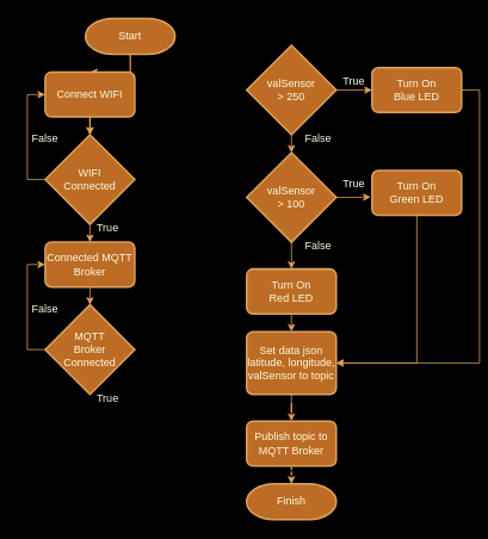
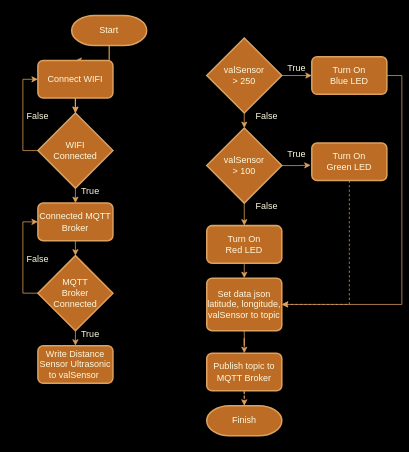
- <mxCell id="24" style="edgeStyle=orthogonalEdgeStyle;rounded=0;orthogonalLoop=1;jettySize=auto;html=1;exitX=0.5;exitY=1;exitDx=0;exitDy=0;entryX=1;entryY=0.5;entryDx=0;entryDy=0;strokeColor=#DDA15E;labelBackgroundColor=none;fontColor=default;" edge="1" parent="1" source="25" target="29"><mxGeometry relative="1" as="geometry"><mxPoint x="465" y="390" as="targetPoint" /></mxGeometry></mxCell>
+ <mxCell id="24" style="edgeStyle=orthogonalEdgeStyle;rounded=0;orthogonalLoop=1;jettySize=auto;html=1;exitX=0.5;exitY=1;exitDx=0;exitDy=0;entryX=1;entryY=0.5;entryDx=0;entryDy=0;strokeColor=#DDA15E;labelBackgroundColor=none;fontColor=default;dashed=1;" edge="1" parent="1" source="25" target="29"><mxGeometry relative="1" as="geometry"><mxPoint x="465" y="390" as="targetPoint" /></mxGeometry></mxCell>
+ <mxCell id="13" style="edgeStyle=orthogonalEdgeStyle;rounded=0;orthogonalLoop=1;jettySize=auto;html=1;exitX=0.5;exitY=1;exitDx=0;exitDy=0;exitPerimeter=0;entryX=0.5;entryY=0;entryDx=0;entryDy=0;strokeColor=#DDA15E;labelBackgroundColor=none;fontColor=default;" edge="1" parent="1" source="14" target="15"><mxGeometry relative="1" as="geometry" /></mxCell>
+ <mxCell id="15" value="Write Distance Sensor Ultrasonic to valSensor&amp;nbsp;" style="rounded=1;whiteSpace=wrap;html=1;absoluteArcSize=1;arcSize=14;strokeWidth=2;labelBackgroundColor=none;fillColor=#BC6C25;strokeColor=#DDA15E;fontColor=#FEFAE0;" vertex="1" parent="1"><mxGeometry x="50" y="460" width="100" height="50" as="geometry" /></mxCell>
